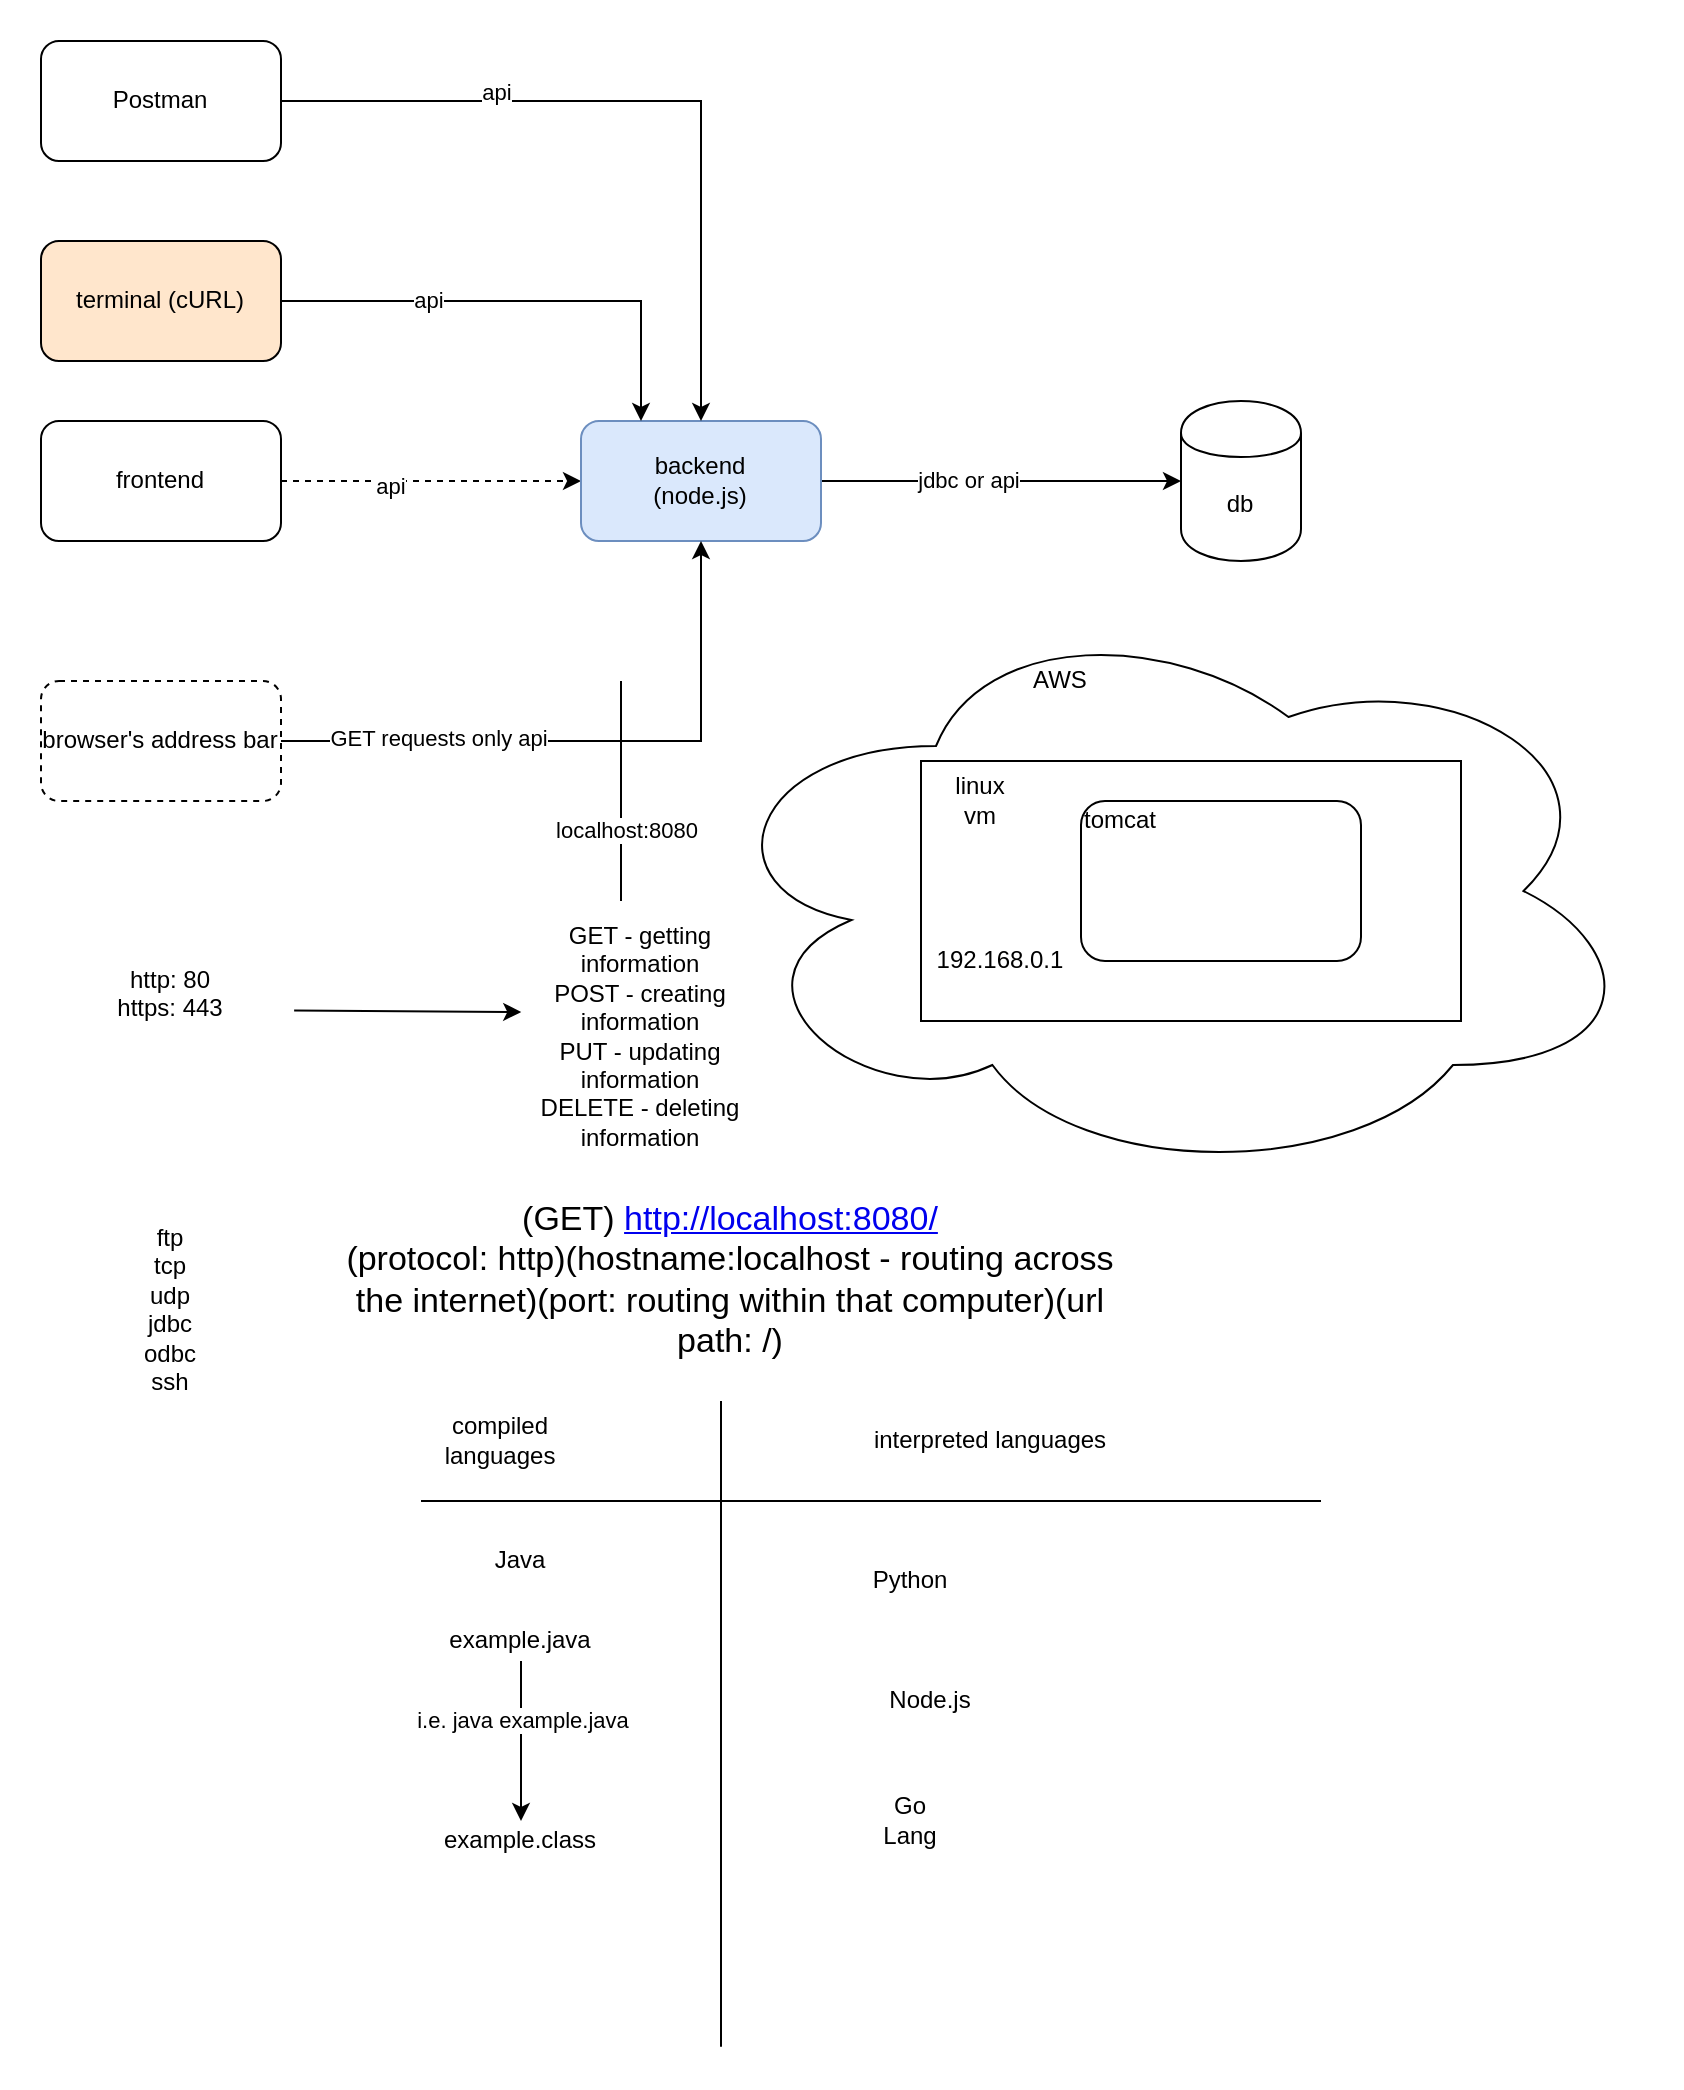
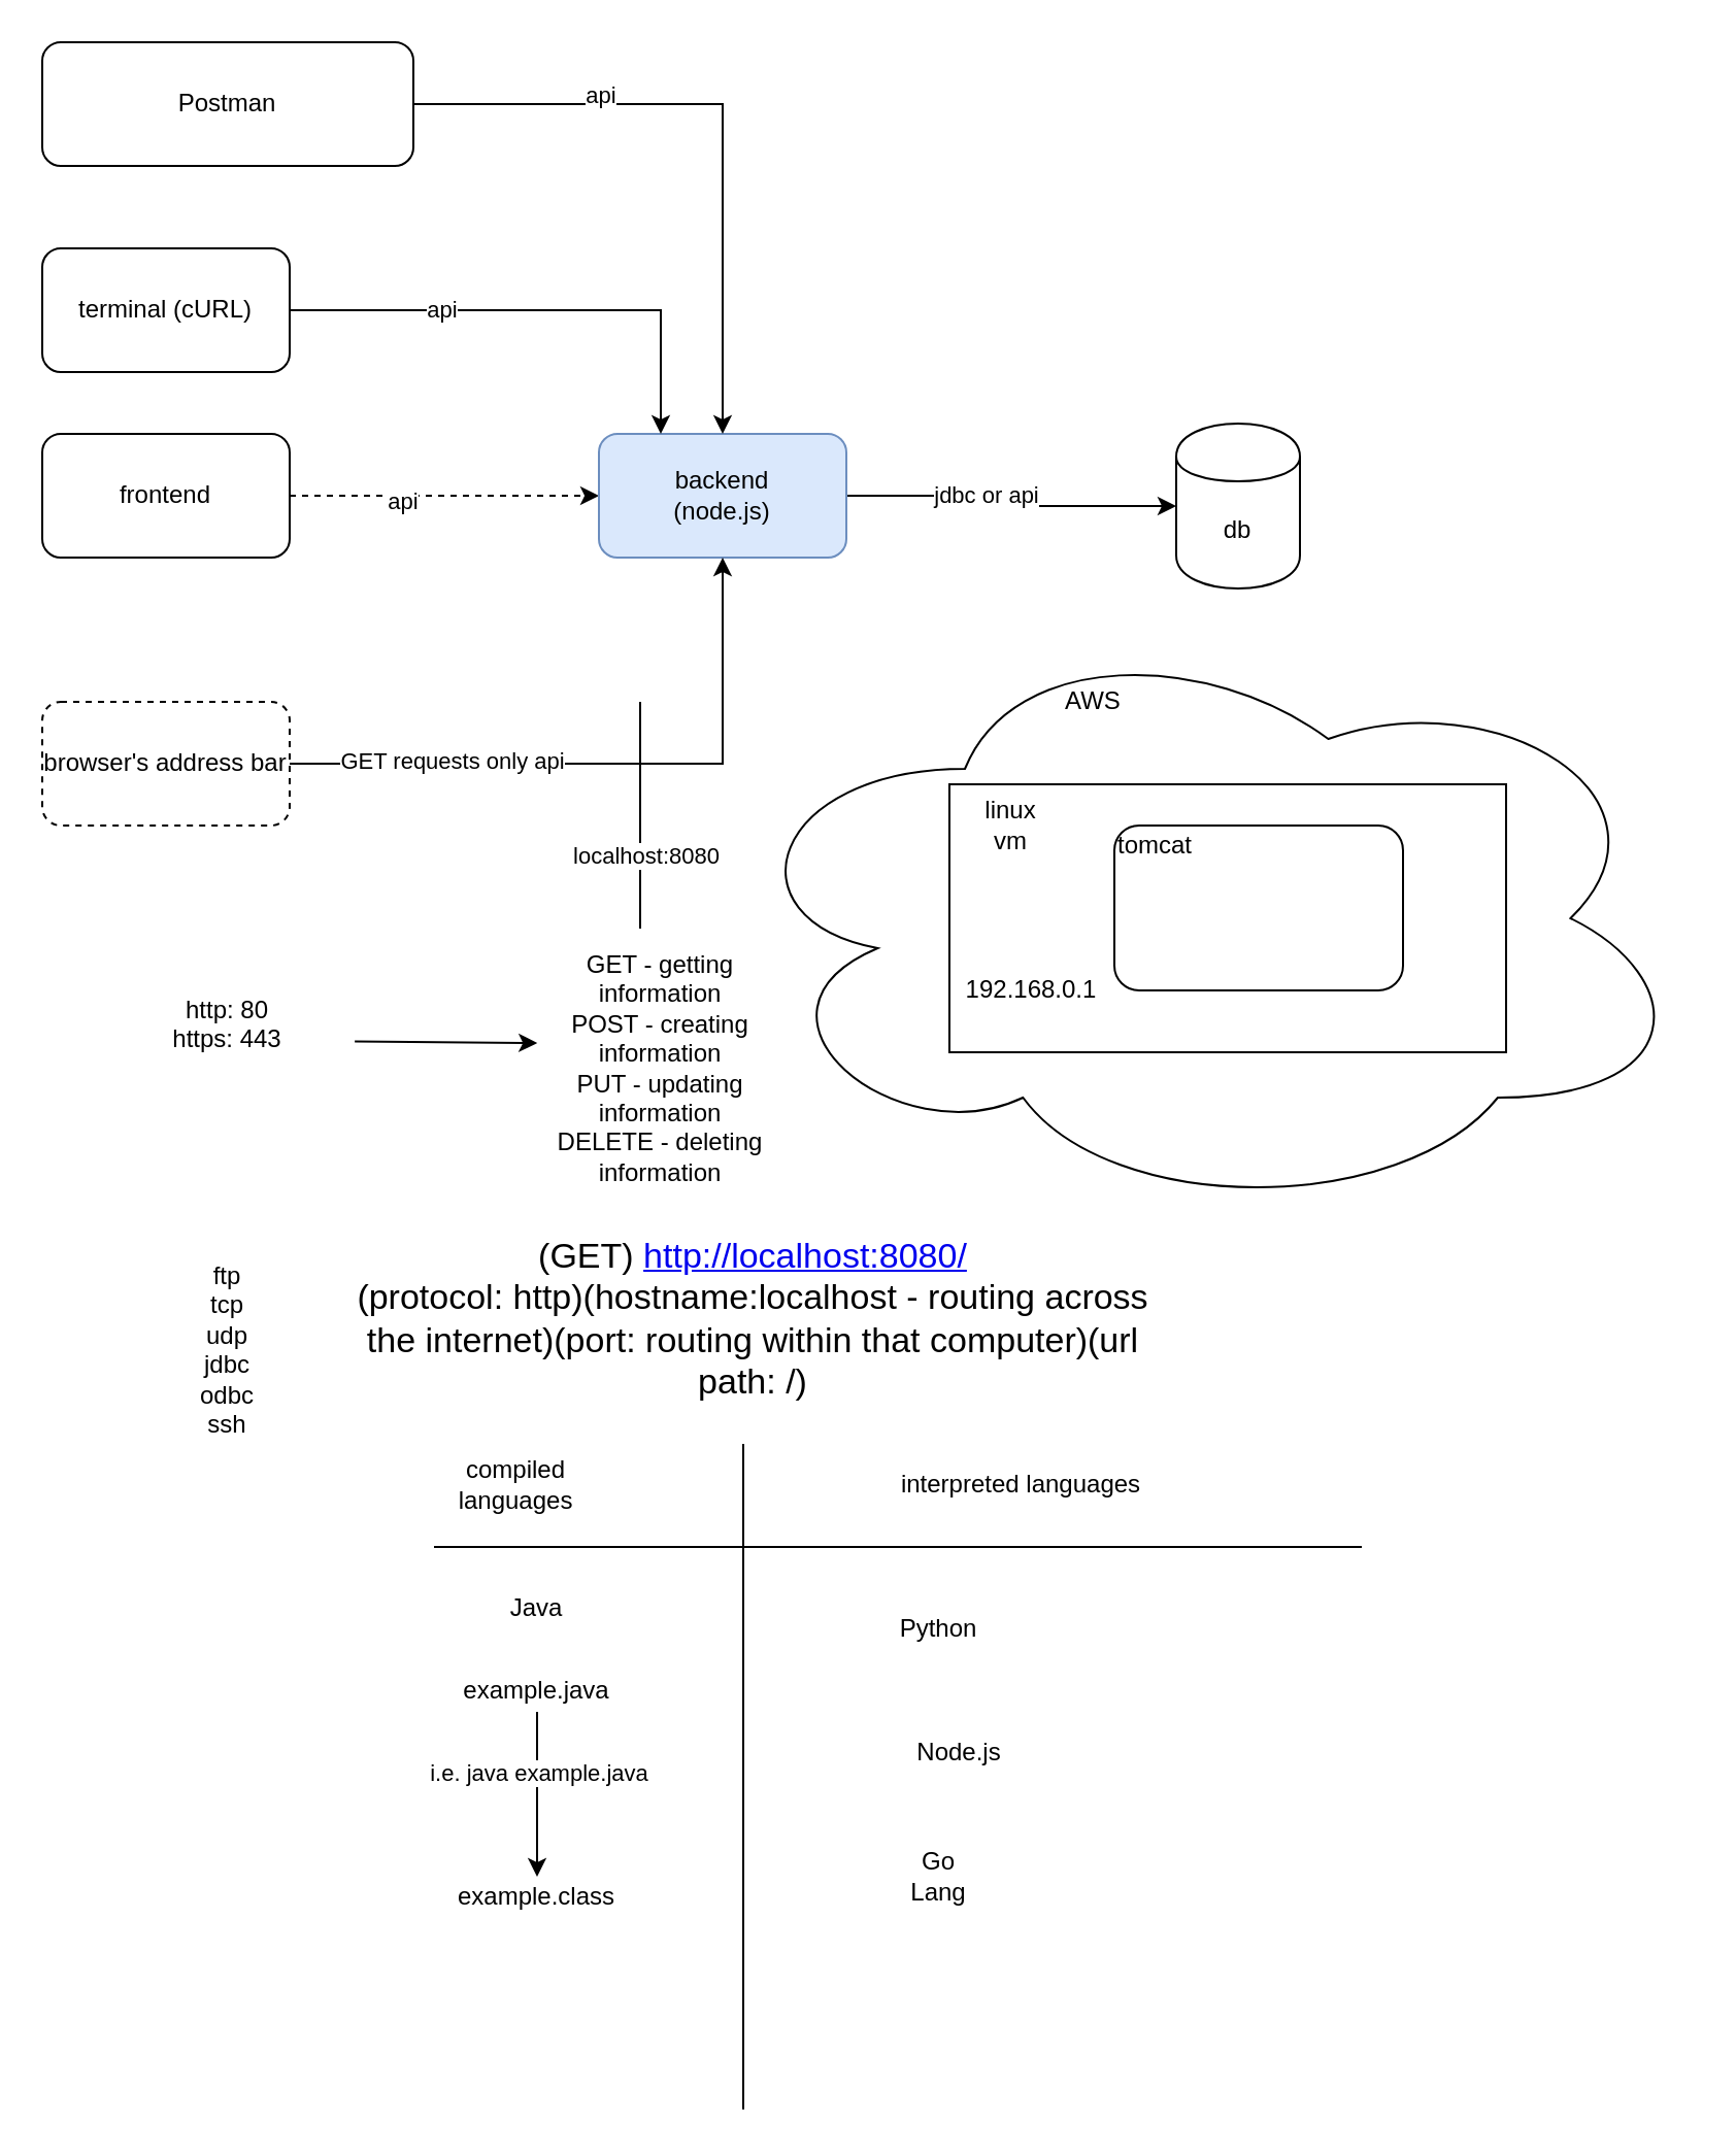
- <mxCell id="41" value="Postman" style="rounded=1;whiteSpace=wrap;html=1;" vertex="1" parent="1"><mxGeometry x="20" y="20" width="120" height="60" as="geometry" /></mxCell>
+ <mxCell id="41" value="Postman" style="rounded=1;whiteSpace=wrap;html=1;" vertex="1" parent="1"><mxGeometry x="20" y="20" width="180" height="60" as="geometry" /></mxCell>
- <mxCell id="38" value="terminal (cURL)" style="rounded=1;whiteSpace=wrap;html=1;fillColor=#ffe6cc;" vertex="1" parent="1"><mxGeometry x="20" y="120" width="120" height="60" as="geometry" /></mxCell>
+ <mxCell id="38" value="terminal (cURL)" style="rounded=1;whiteSpace=wrap;html=1;" vertex="1" parent="1"><mxGeometry x="20" y="120" width="120" height="60" as="geometry" /></mxCell>
- <mxCell id="9" value="db" style="shape=cylinder;whiteSpace=wrap;html=1;boundedLbl=1;backgroundOutline=1;" vertex="1" parent="1"><mxGeometry x="590" y="200" width="60" height="80" as="geometry" /></mxCell>
+ <mxCell id="9" value="db" style="shape=cylinder;whiteSpace=wrap;html=1;boundedLbl=1;backgroundOutline=1;" vertex="1" parent="1"><mxGeometry x="570" y="205" width="60" height="80" as="geometry" /></mxCell>
- <mxCell id="10" value="http: 80&lt;br&gt;https: 443&lt;br&gt;&lt;br&gt;&lt;br&gt;&lt;br&gt;&lt;br&gt;&lt;br&gt;&lt;br&gt;&lt;br&gt;ftp&lt;br&gt;tcp&lt;br&gt;udp&lt;br&gt;jdbc&lt;br&gt;odbc&lt;br&gt;ssh" style="text;html=1;strokeColor=none;fillColor=none;align=center;verticalAlign=middle;whiteSpace=wrap;rounded=0;" vertex="1" parent="1"><mxGeometry x="25" y="470" width="120" height="240" as="geometry" /></mxCell>
+ <mxCell id="10" value="http: 80&lt;br&gt;https: 443&lt;br&gt;&lt;br&gt;&lt;br&gt;&lt;br&gt;&lt;br&gt;&lt;br&gt;&lt;br&gt;&lt;br&gt;ftp&lt;br&gt;tcp&lt;br&gt;udp&lt;br&gt;jdbc&lt;br&gt;odbc&lt;br&gt;ssh" style="text;html=1;strokeColor=none;fillColor=none;align=center;verticalAlign=middle;whiteSpace=wrap;rounded=0;" vertex="1" parent="1"><mxGeometry x="50" y="470" width="120" height="240" as="geometry" /></mxCell>
